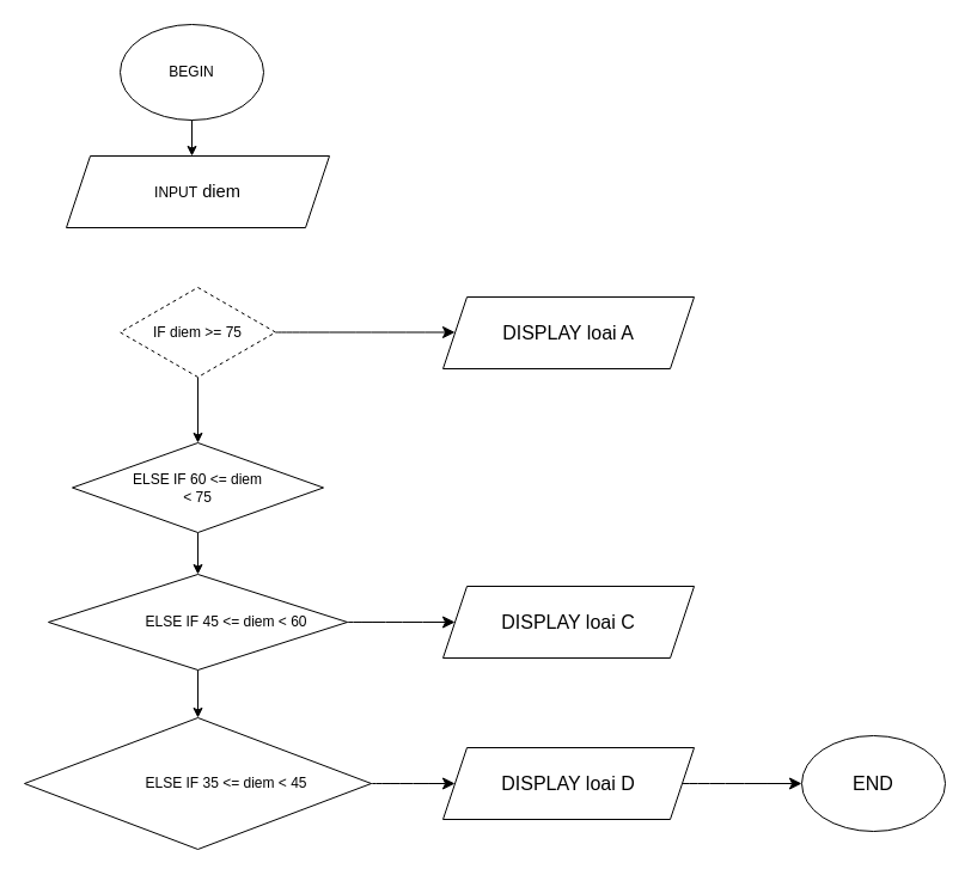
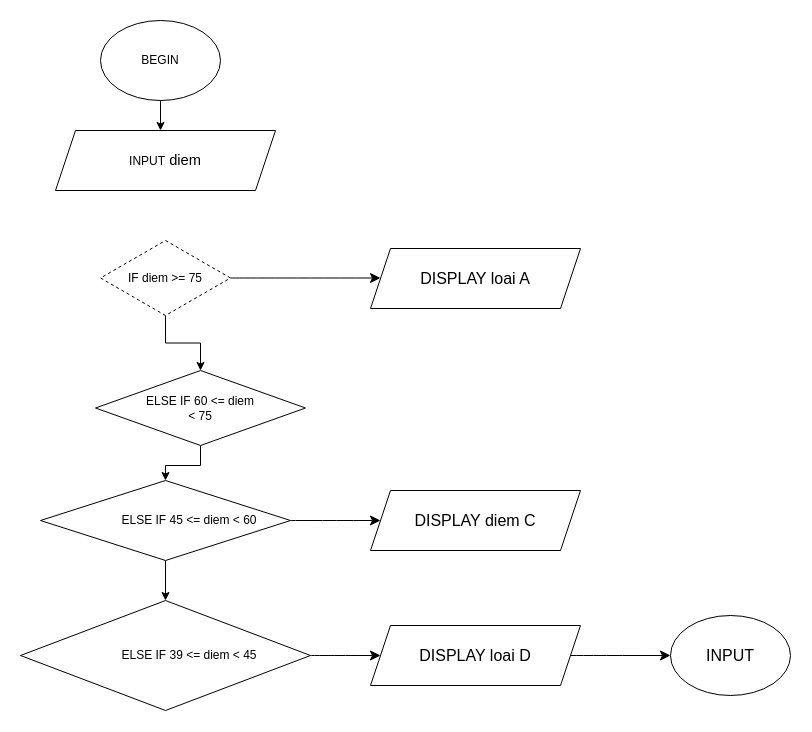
- <mxCell id="6" value="&lt;p class=&quot;MsoNormal&quot;&gt;ELSE IF 60 &amp;lt;= diem&lt;br/&gt;&amp;lt; 75&lt;/p&gt;" style="rhombus;whiteSpace=wrap;html=1;direction=south;" parent="1" vertex="1"><mxGeometry x="60" y="370" width="210" height="75" as="geometry" /></mxCell>
+ <mxCell id="6" value="&lt;p class=&quot;MsoNormal&quot;&gt;ELSE IF 60 &amp;lt;= diem&lt;br/&gt;&amp;lt; 75&lt;/p&gt;" style="rhombus;whiteSpace=wrap;html=1;direction=south;" parent="1" vertex="1"><mxGeometry x="95" y="370" width="210" height="75" as="geometry" /></mxCell>
- <mxCell id="16" value="DISPLAY loai C" style="shape=parallelogram;perimeter=parallelogramPerimeter;whiteSpace=wrap;html=1;fixedSize=1;fontSize=16;" vertex="1" parent="1"><mxGeometry x="370" y="490" width="210" height="60" as="geometry" /></mxCell>
+ <mxCell id="16" value="DISPLAY diem C" style="shape=parallelogram;perimeter=parallelogramPerimeter;whiteSpace=wrap;html=1;fixedSize=1;fontSize=16;" vertex="1" parent="1"><mxGeometry x="370" y="490" width="210" height="60" as="geometry" /></mxCell>
- <mxCell id="14" value="&lt;p style=&quot;text-indent:36.0pt&quot; class=&quot;MsoNormal&quot;&gt;ELSE IF 35 &amp;lt;= diem &amp;lt; 45&lt;/p&gt;" style="rhombus;whiteSpace=wrap;html=1;" parent="1" vertex="1"><mxGeometry x="20" y="600" width="290" height="110" as="geometry" /></mxCell>
+ <mxCell id="14" value="&lt;p style=&quot;text-indent:36.0pt&quot; class=&quot;MsoNormal&quot;&gt;ELSE IF 39 &amp;lt;= diem &amp;lt; 45&lt;/p&gt;" style="rhombus;whiteSpace=wrap;html=1;" parent="1" vertex="1"><mxGeometry x="20" y="600" width="290" height="110" as="geometry" /></mxCell>
- <mxCell id="19" value="END" style="ellipse;whiteSpace=wrap;html=1;fontSize=16;" vertex="1" parent="1"><mxGeometry x="670" y="615" width="120" height="80" as="geometry" /></mxCell>
+ <mxCell id="19" value="INPUT" style="ellipse;whiteSpace=wrap;html=1;fontSize=16;" vertex="1" parent="1"><mxGeometry x="670" y="615" width="120" height="80" as="geometry" /></mxCell>
